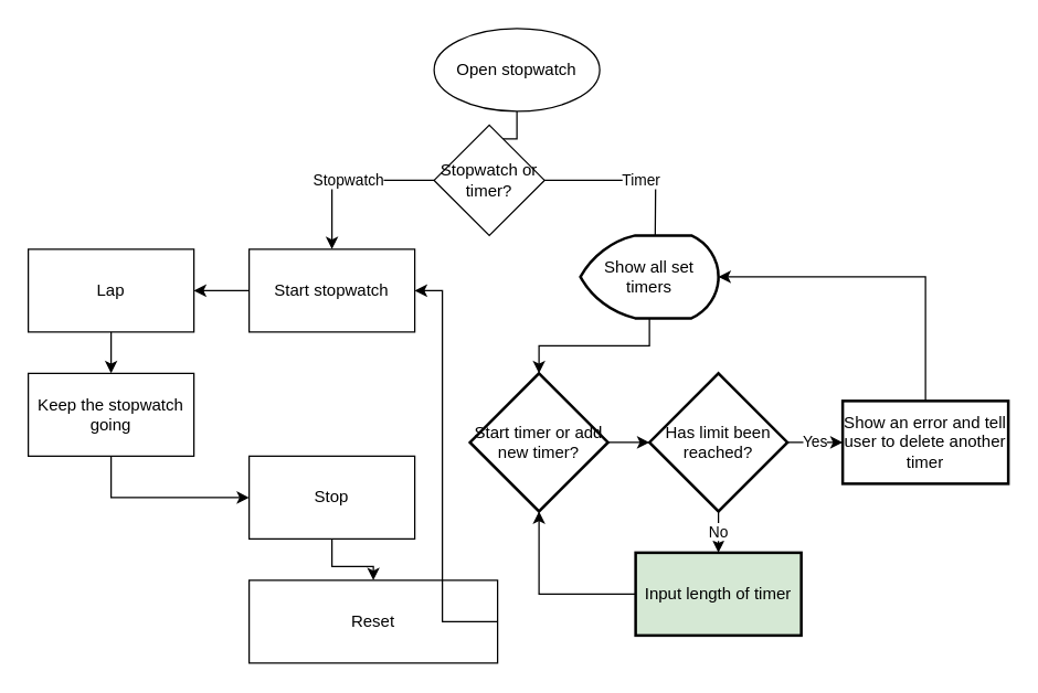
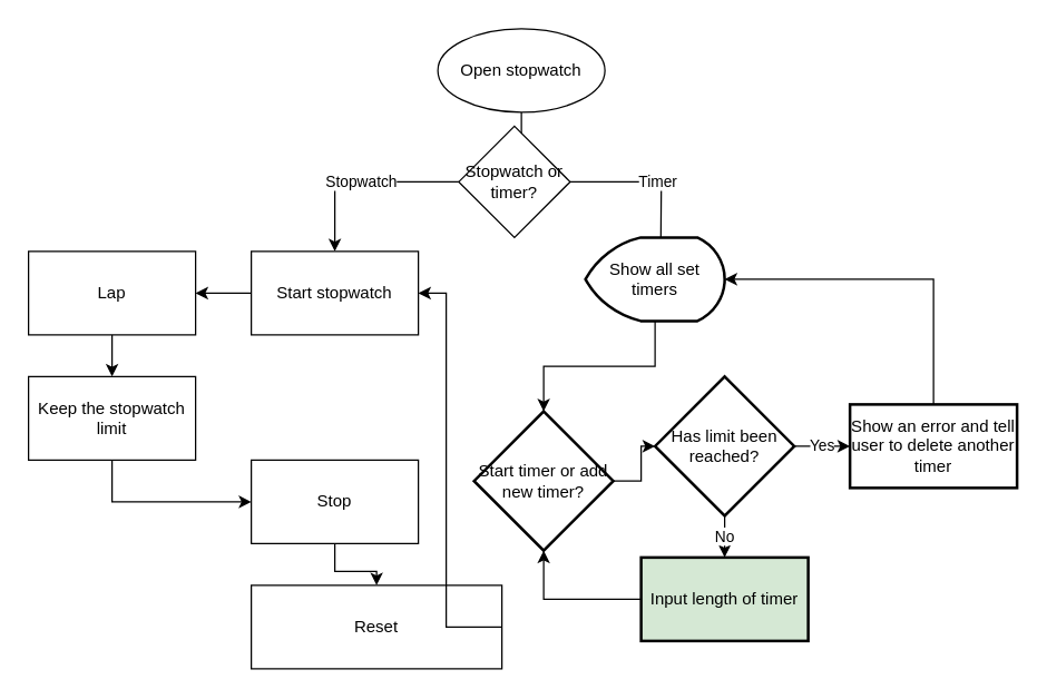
- <mxCell id="6" value="Stopwatch or timer?" style="rhombus;whiteSpace=wrap;html=1;" vertex="1" parent="1"><mxGeometry x="314" y="90" width="80" height="80" as="geometry" /></mxCell>
+ <mxCell id="6" value="Stopwatch or timer?" style="rhombus;whiteSpace=wrap;html=1;" vertex="1" parent="1"><mxGeometry x="329" y="90" width="80" height="80" as="geometry" /></mxCell>
- <mxCell id="14" value="Keep the stopwatch going" style="whiteSpace=wrap;html=1;" vertex="1" parent="1"><mxGeometry x="20" y="270" width="120" height="60" as="geometry" /></mxCell>
+ <mxCell id="14" value="Keep the stopwatch limit" style="whiteSpace=wrap;html=1;" vertex="1" parent="1"><mxGeometry x="20" y="270" width="120" height="60" as="geometry" /></mxCell>
- <mxCell id="19" value="Start timer or add new timer?" style="strokeWidth=2;html=1;shape=mxgraph.flowchart.decision;whiteSpace=wrap;" vertex="1" parent="1"><mxGeometry x="340" y="270" width="100" height="100" as="geometry" /></mxCell>
+ <mxCell id="19" value="Start timer or add new timer?" style="strokeWidth=2;html=1;shape=mxgraph.flowchart.decision;whiteSpace=wrap;" vertex="1" parent="1"><mxGeometry x="340" y="295" width="100" height="100" as="geometry" /></mxCell>
